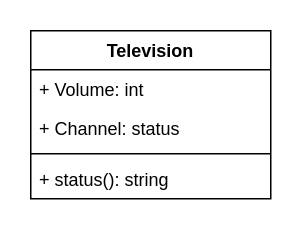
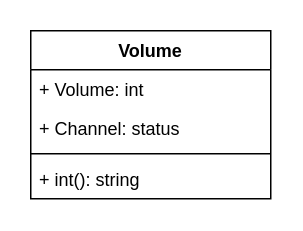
- <mxCell id="2" value="Television" style="swimlane;fontStyle=1;align=center;verticalAlign=top;childLayout=stackLayout;horizontal=1;startSize=26;horizontalStack=0;resizeParent=1;resizeParentMax=0;resizeLast=0;collapsible=1;marginBottom=0;" vertex="1" parent="1"><mxGeometry x="20" y="20" width="160" height="112" as="geometry" /></mxCell>
+ <mxCell id="2" value="Volume" style="swimlane;fontStyle=1;align=center;verticalAlign=top;childLayout=stackLayout;horizontal=1;startSize=26;horizontalStack=0;resizeParent=1;resizeParentMax=0;resizeLast=0;collapsible=1;marginBottom=0;" vertex="1" parent="1"><mxGeometry x="20" y="20" width="160" height="112" as="geometry" /></mxCell>
- <mxCell id="6" value="+ status(): string" style="text;strokeColor=none;fillColor=none;align=left;verticalAlign=top;spacingLeft=4;spacingRight=4;overflow=hidden;rotatable=0;points=[[0,0.5],[1,0.5]];portConstraint=eastwest;" vertex="1" parent="2"><mxGeometry y="86" width="160" height="26" as="geometry" /></mxCell>
+ <mxCell id="6" value="+ int(): string" style="text;strokeColor=none;fillColor=none;align=left;verticalAlign=top;spacingLeft=4;spacingRight=4;overflow=hidden;rotatable=0;points=[[0,0.5],[1,0.5]];portConstraint=eastwest;" vertex="1" parent="2"><mxGeometry y="86" width="160" height="26" as="geometry" /></mxCell>
